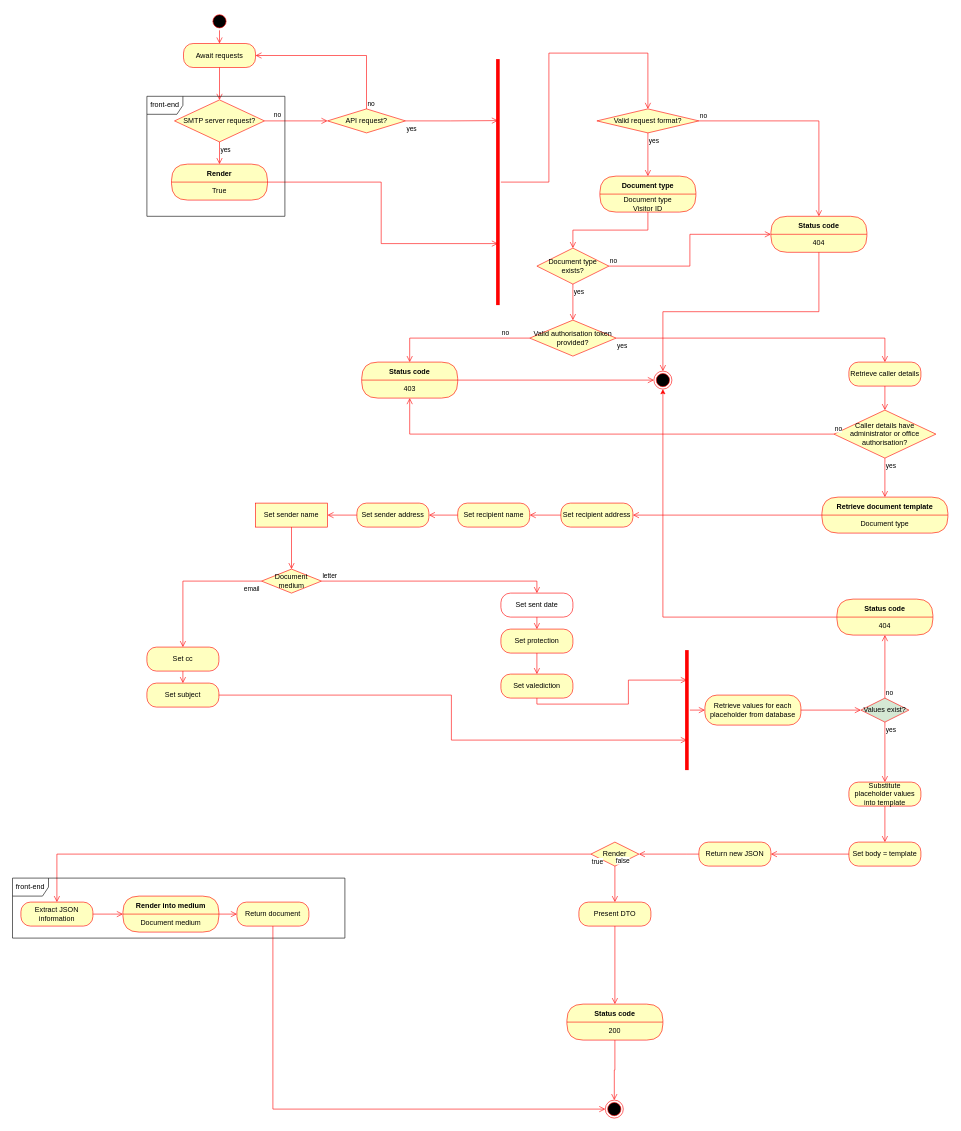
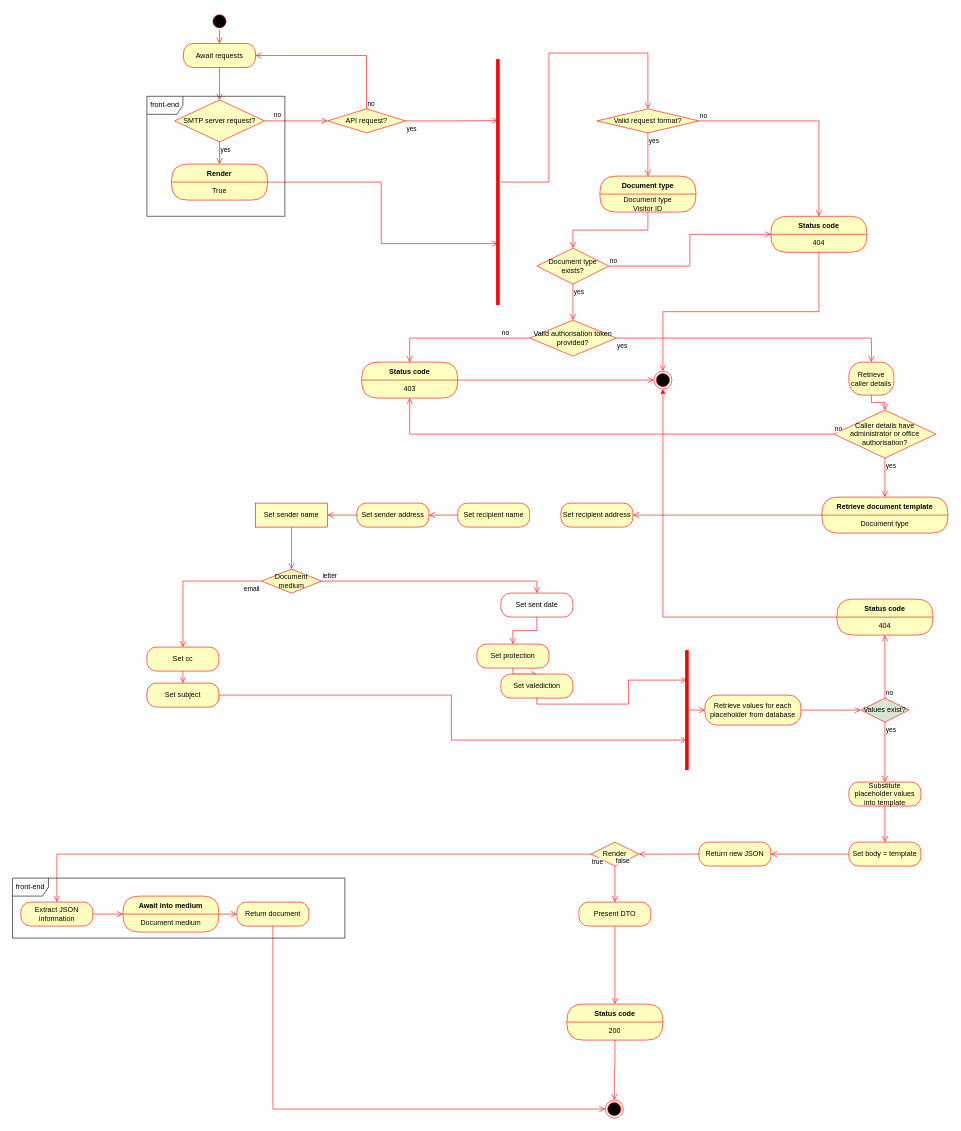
- <mxCell id="33" value="Retrieve caller details" style="rounded=1;whiteSpace=wrap;html=1;arcSize=40;fontColor=#000000;fillColor=#ffffc0;strokeColor=#ff0000;" parent="1" vertex="1"><mxGeometry x="1414" y="603" width="120" height="40" as="geometry" /></mxCell>
+ <mxCell id="33" value="Retrieve caller details" style="rounded=1;whiteSpace=wrap;html=1;arcSize=40;fontColor=#000000;fillColor=#ffffc0;strokeColor=#ff0000;" parent="1" vertex="1"><mxGeometry x="1414" y="603" width="75" height="55" as="geometry" /></mxCell>
- <mxCell id="55" value="" style="edgeStyle=orthogonalEdgeStyle;html=1;verticalAlign=bottom;endArrow=open;endSize=8;strokeColor=#ff0000;rounded=0;" parent="1" source="54" target="56" edge="1"><mxGeometry relative="1" as="geometry"><mxPoint x="734" y="1225" as="targetPoint" /></mxGeometry></mxCell>
- <mxCell id="64" value="Set protection" style="rounded=1;whiteSpace=wrap;html=1;arcSize=40;fontColor=#000000;fillColor=#ffffc0;strokeColor=#ff0000;" parent="1" vertex="1"><mxGeometry x="834" y="1048" width="120" height="40" as="geometry" /></mxCell>
+ <mxCell id="64" value="Set protection" style="rounded=1;whiteSpace=wrap;html=1;arcSize=40;fontColor=#000000;fillColor=#ffffc0;strokeColor=#ff0000;" parent="1" vertex="1"><mxGeometry x="794" y="1073" width="120" height="40" as="geometry" /></mxCell>
- <mxCell id="96" value="Render into medium" style="swimlane;fontStyle=1;align=center;verticalAlign=middle;childLayout=stackLayout;horizontal=1;startSize=30;horizontalStack=0;resizeParent=0;resizeLast=1;container=0;fontColor=#000000;collapsible=0;rounded=1;arcSize=30;strokeColor=#ff0000;fillColor=#ffffc0;swimlaneFillColor=#ffffc0;dropTarget=0;" parent="1" vertex="1"><mxGeometry x="204" y="1493" width="160" height="60" as="geometry" /></mxCell>
+ <mxCell id="96" value="Await into medium" style="swimlane;fontStyle=1;align=center;verticalAlign=middle;childLayout=stackLayout;horizontal=1;startSize=30;horizontalStack=0;resizeParent=0;resizeLast=1;container=0;fontColor=#000000;collapsible=0;rounded=1;arcSize=30;strokeColor=#ff0000;fillColor=#ffffc0;swimlaneFillColor=#ffffc0;dropTarget=0;" parent="1" vertex="1"><mxGeometry x="204" y="1493" width="160" height="60" as="geometry" /></mxCell>
